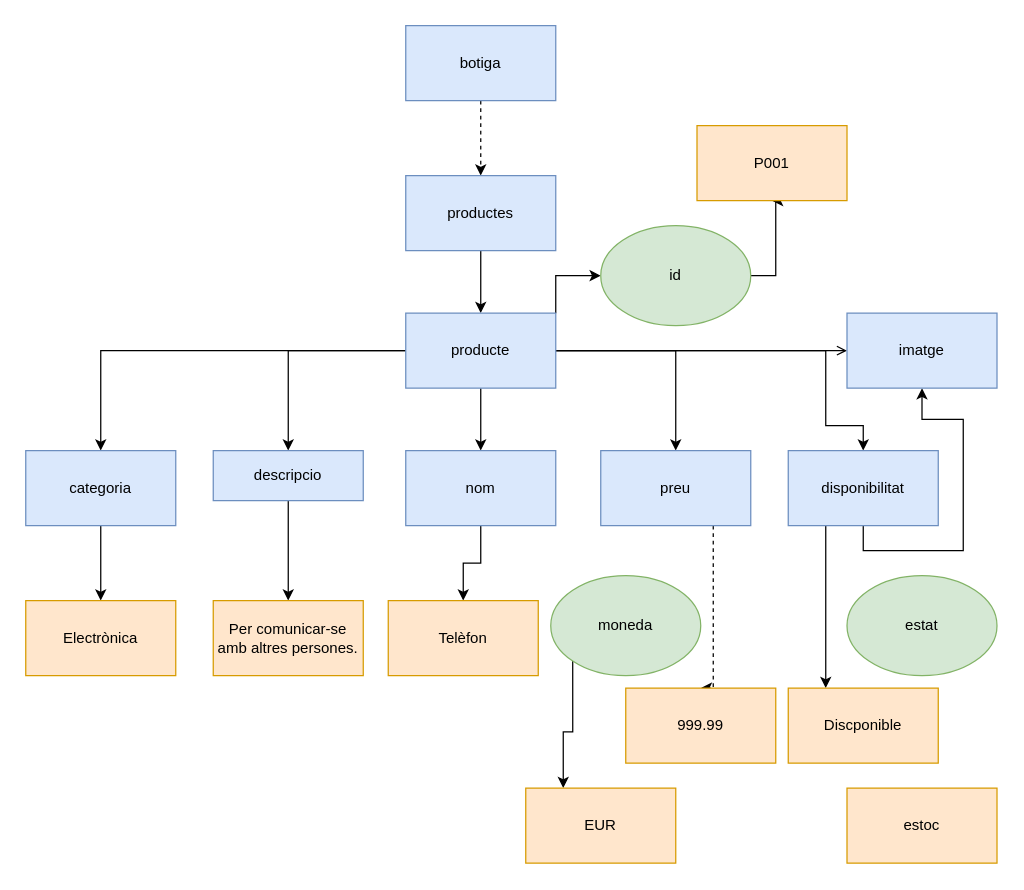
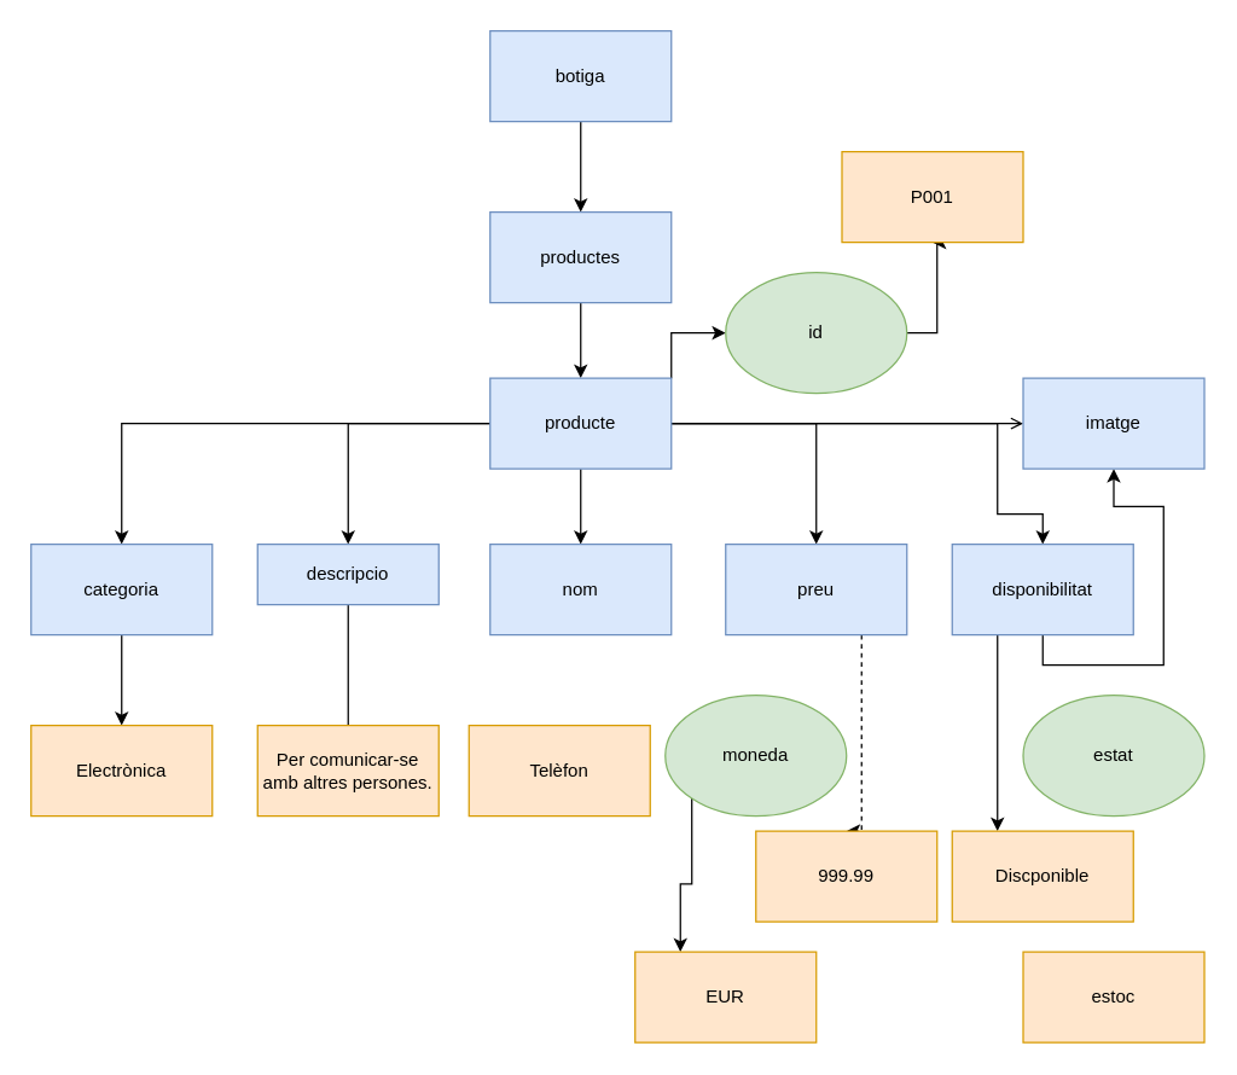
- <mxCell id="2" value="" style="edgeStyle=orthogonalEdgeStyle;rounded=0;orthogonalLoop=1;jettySize=auto;html=1;dashed=1;" edge="1" parent="1" source="3" target="5"><mxGeometry relative="1" as="geometry" /></mxCell>
+ <mxCell id="2" value="" style="edgeStyle=orthogonalEdgeStyle;rounded=0;orthogonalLoop=1;jettySize=auto;html=1;" edge="1" parent="1" source="3" target="5"><mxGeometry relative="1" as="geometry" /></mxCell>
- <mxCell id="14" value="" style="edgeStyle=orthogonalEdgeStyle;rounded=0;orthogonalLoop=1;jettySize=auto;html=1;" edge="1" parent="1" source="15" target="32"><mxGeometry relative="1" as="geometry" /></mxCell>
- <mxCell id="16" value="" style="edgeStyle=orthogonalEdgeStyle;rounded=0;orthogonalLoop=1;jettySize=auto;html=1;" edge="1" parent="1" source="17" target="33"><mxGeometry relative="1" as="geometry" /></mxCell>
+ <mxCell id="16" value="" style="edgeStyle=orthogonalEdgeStyle;rounded=0;orthogonalLoop=1;jettySize=auto;html=1;endArrow=none;" edge="1" parent="1" source="17" target="33"><mxGeometry relative="1" as="geometry" /></mxCell>
